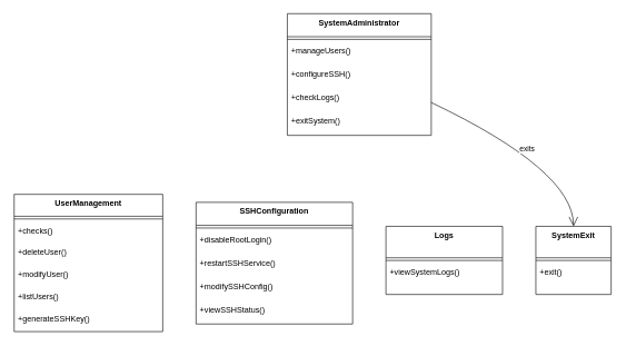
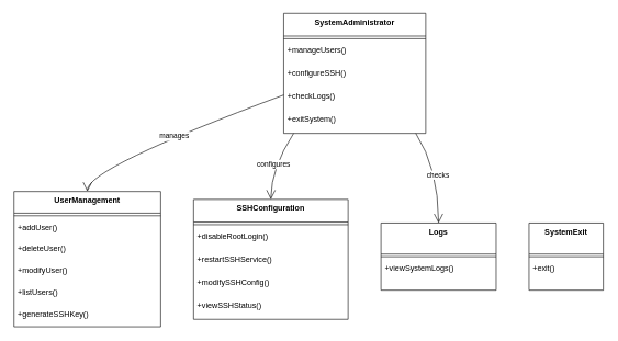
+ <mxCell id="27" value="manages" style="curved=1;startArrow=none;endArrow=open;endSize=12;exitX=0;exitY=0.68;entryX=0.5;entryY=0;rounded=0;" edge="1" parent="1" source="2" target="8"><mxGeometry relative="1" as="geometry"><Array as="points"><mxPoint x="132" y="255" /></Array></mxGeometry></mxCell>
- <mxCell id="30" value="exits" style="curved=1;startArrow=none;endArrow=open;endSize=12;exitX=1;exitY=0.73;entryX=0.5;entryY=0;rounded=0;" edge="1" parent="1" source="2" target="24"><mxGeometry relative="1" as="geometry"><Array as="points"><mxPoint x="859" y="255" /></Array></mxGeometry></mxCell>
+ <mxCell id="28" value="configures" style="curved=1;startArrow=none;endArrow=open;endSize=12;exitX=0.07;exitY=1;entryX=0.5;entryY=0;rounded=0;" edge="1" parent="1" source="2" target="15"><mxGeometry relative="1" as="geometry"><Array as="points"><mxPoint x="411" y="255" /></Array></mxGeometry></mxCell>
+ <mxCell id="29" value="checks" style="curved=1;startArrow=none;endArrow=open;endSize=12;exitX=0.93;exitY=1;entryX=0.5;entryY=0;rounded=0;" edge="1" parent="1" source="2" target="21"><mxGeometry relative="1" as="geometry"><Array as="points"><mxPoint x="665" y="255" /></Array></mxGeometry></mxCell>
- <mxCell id="10" value="+checks()" style="text;strokeColor=none;fillColor=none;align=left;verticalAlign=top;spacingLeft=4;spacingRight=4;overflow=hidden;rotatable=0;points=[[0,0.5],[1,0.5]];portConstraint=eastwest;" vertex="1" parent="8"><mxGeometry y="40.923" width="223" height="33" as="geometry" /></mxCell>
+ <mxCell id="10" value="+addUser()" style="text;strokeColor=none;fillColor=none;align=left;verticalAlign=top;spacingLeft=4;spacingRight=4;overflow=hidden;rotatable=0;points=[[0,0.5],[1,0.5]];portConstraint=eastwest;" vertex="1" parent="8"><mxGeometry y="40.923" width="223" height="33" as="geometry" /></mxCell>
